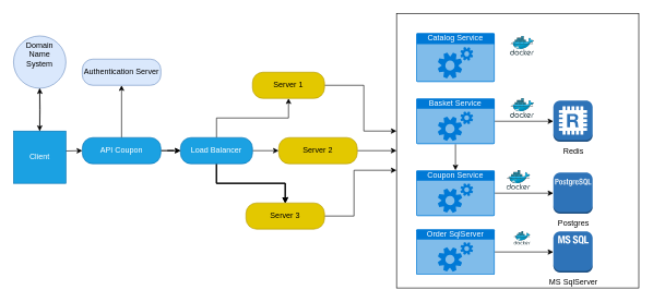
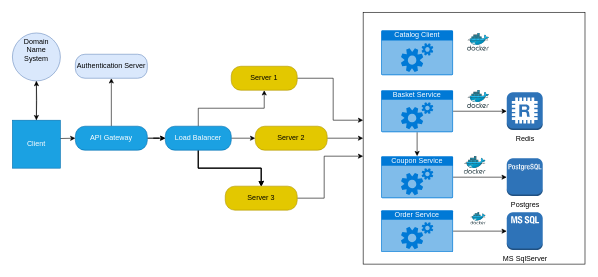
- <mxCell id="26" value="Catalog Service" style="html=1;whiteSpace=wrap;strokeColor=none;fillColor=#0079D6;labelPosition=center;verticalLabelPosition=middle;verticalAlign=top;align=center;fontSize=12;outlineConnect=0;spacingTop=-6;fontColor=#FFFFFF;sketch=0;shape=mxgraph.sitemap.services;" vertex="1" parent="1"><mxGeometry x="635" y="50" width="120" height="75" as="geometry" /></mxCell>
+ <mxCell id="26" value="Catalog Client" style="html=1;whiteSpace=wrap;strokeColor=none;fillColor=#0079D6;labelPosition=center;verticalLabelPosition=middle;verticalAlign=top;align=center;fontSize=12;outlineConnect=0;spacingTop=-6;fontColor=#FFFFFF;sketch=0;shape=mxgraph.sitemap.services;" vertex="1" parent="1"><mxGeometry x="635" y="50" width="120" height="75" as="geometry" /></mxCell>
- <mxCell id="7" value="API Coupon" style="rounded=1;whiteSpace=wrap;html=1;arcSize=40;fillColor=#1ba1e2;strokeColor=#006EAF;fontColor=#ffffff;" vertex="1" parent="1"><mxGeometry x="125" y="210" width="120" height="40" as="geometry" /></mxCell>
+ <mxCell id="7" value="API Gateway" style="rounded=1;whiteSpace=wrap;html=1;arcSize=40;fillColor=#1ba1e2;strokeColor=#006EAF;fontColor=#ffffff;" vertex="1" parent="1"><mxGeometry x="125" y="210" width="120" height="40" as="geometry" /></mxCell>
- <mxCell id="33" value="Order SqlServer" style="html=1;whiteSpace=wrap;strokeColor=none;fillColor=#0079D6;labelPosition=center;verticalLabelPosition=middle;verticalAlign=top;align=center;fontSize=12;outlineConnect=0;spacingTop=-6;fontColor=#FFFFFF;sketch=0;shape=mxgraph.sitemap.services;" vertex="1" parent="1"><mxGeometry x="635" y="350" width="120" height="70" as="geometry" /></mxCell>
+ <mxCell id="33" value="Order Service" style="html=1;whiteSpace=wrap;strokeColor=none;fillColor=#0079D6;labelPosition=center;verticalLabelPosition=middle;verticalAlign=top;align=center;fontSize=12;outlineConnect=0;spacingTop=-6;fontColor=#FFFFFF;sketch=0;shape=mxgraph.sitemap.services;" vertex="1" parent="1"><mxGeometry x="635" y="350" width="120" height="70" as="geometry" /></mxCell>
